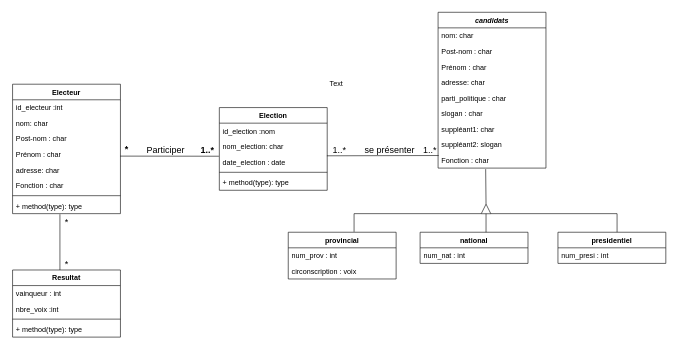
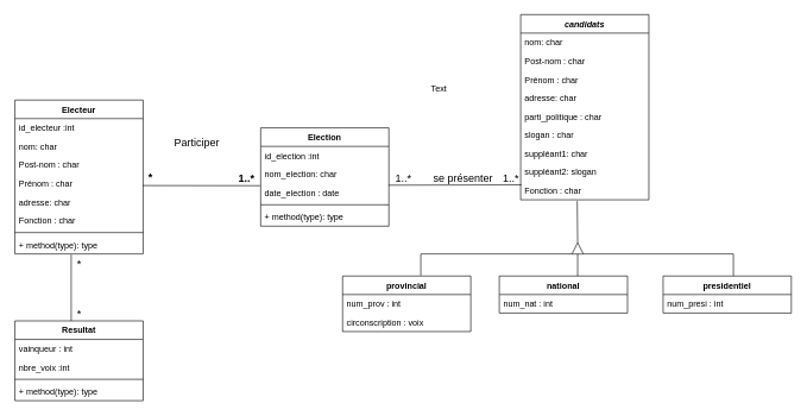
- <mxCell id="54" value="Text" style="text;html=1;align=center;verticalAlign=middle;resizable=0;points=[];autosize=1;" vertex="1" parent="1"><mxGeometry x="540" y="130" width="40" height="20" as="geometry" /></mxCell>
+ <mxCell id="54" value="Text" style="text;html=1;align=center;verticalAlign=middle;resizable=0;points=[];autosize=1;" vertex="1" parent="1"><mxGeometry x="595" y="115" width="40" height="20" as="geometry" /></mxCell>
- <mxCell id="38" value="id_election :nom " style="text;strokeColor=none;fillColor=none;align=left;verticalAlign=top;spacingLeft=4;spacingRight=4;overflow=hidden;rotatable=0;points=[[0,0.5],[1,0.5]];portConstraint=eastwest;" parent="37" vertex="1"><mxGeometry y="26" width="180" height="26" as="geometry" /></mxCell>
+ <mxCell id="38" value="id_election :int " style="text;strokeColor=none;fillColor=none;align=left;verticalAlign=top;spacingLeft=4;spacingRight=4;overflow=hidden;rotatable=0;points=[[0,0.5],[1,0.5]];portConstraint=eastwest;" parent="37" vertex="1"><mxGeometry y="26" width="180" height="26" as="geometry" /></mxCell>
- <mxCell id="47" value="Participer" style="text;html=1;align=center;verticalAlign=middle;resizable=0;points=[];autosize=1;fontSize=15;" parent="1" vertex="1"><mxGeometry x="235" y="240" width="80" height="20" as="geometry" /></mxCell>
+ <mxCell id="47" value="Participer" style="text;html=1;align=center;verticalAlign=middle;resizable=0;points=[];autosize=1;fontSize=15;" parent="1" vertex="1"><mxGeometry x="235" y="190" width="80" height="20" as="geometry" /></mxCell>
